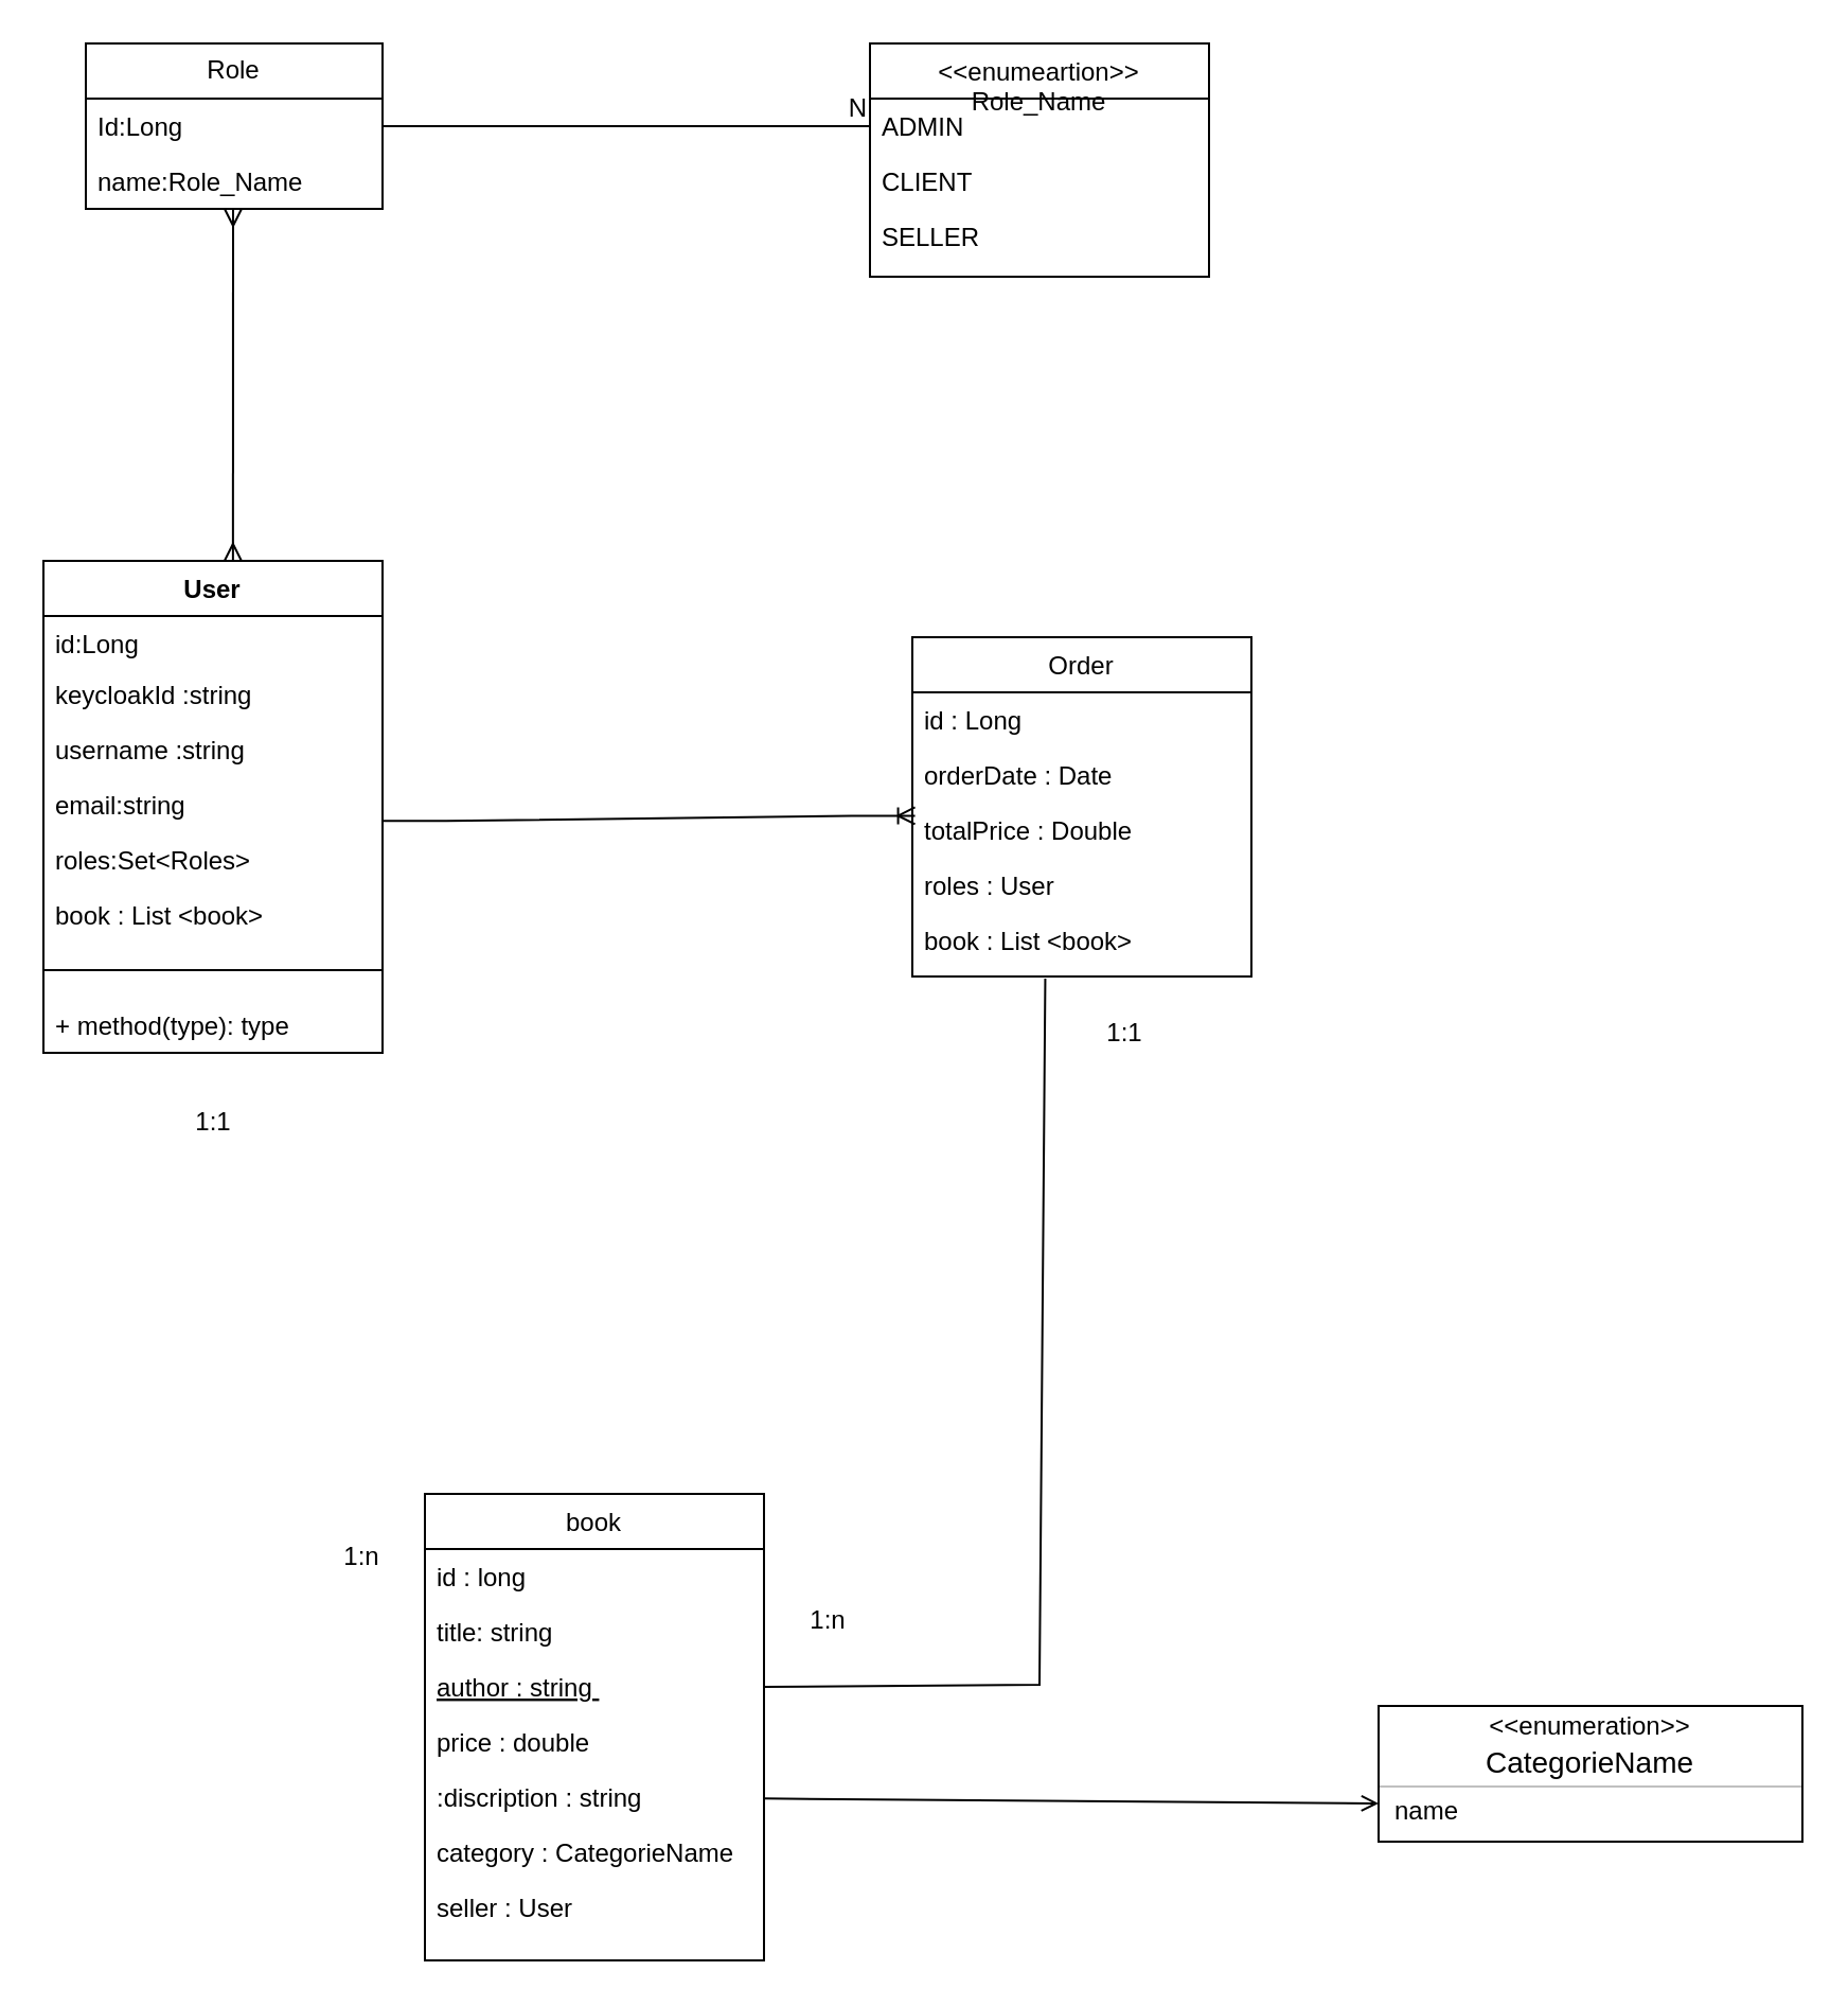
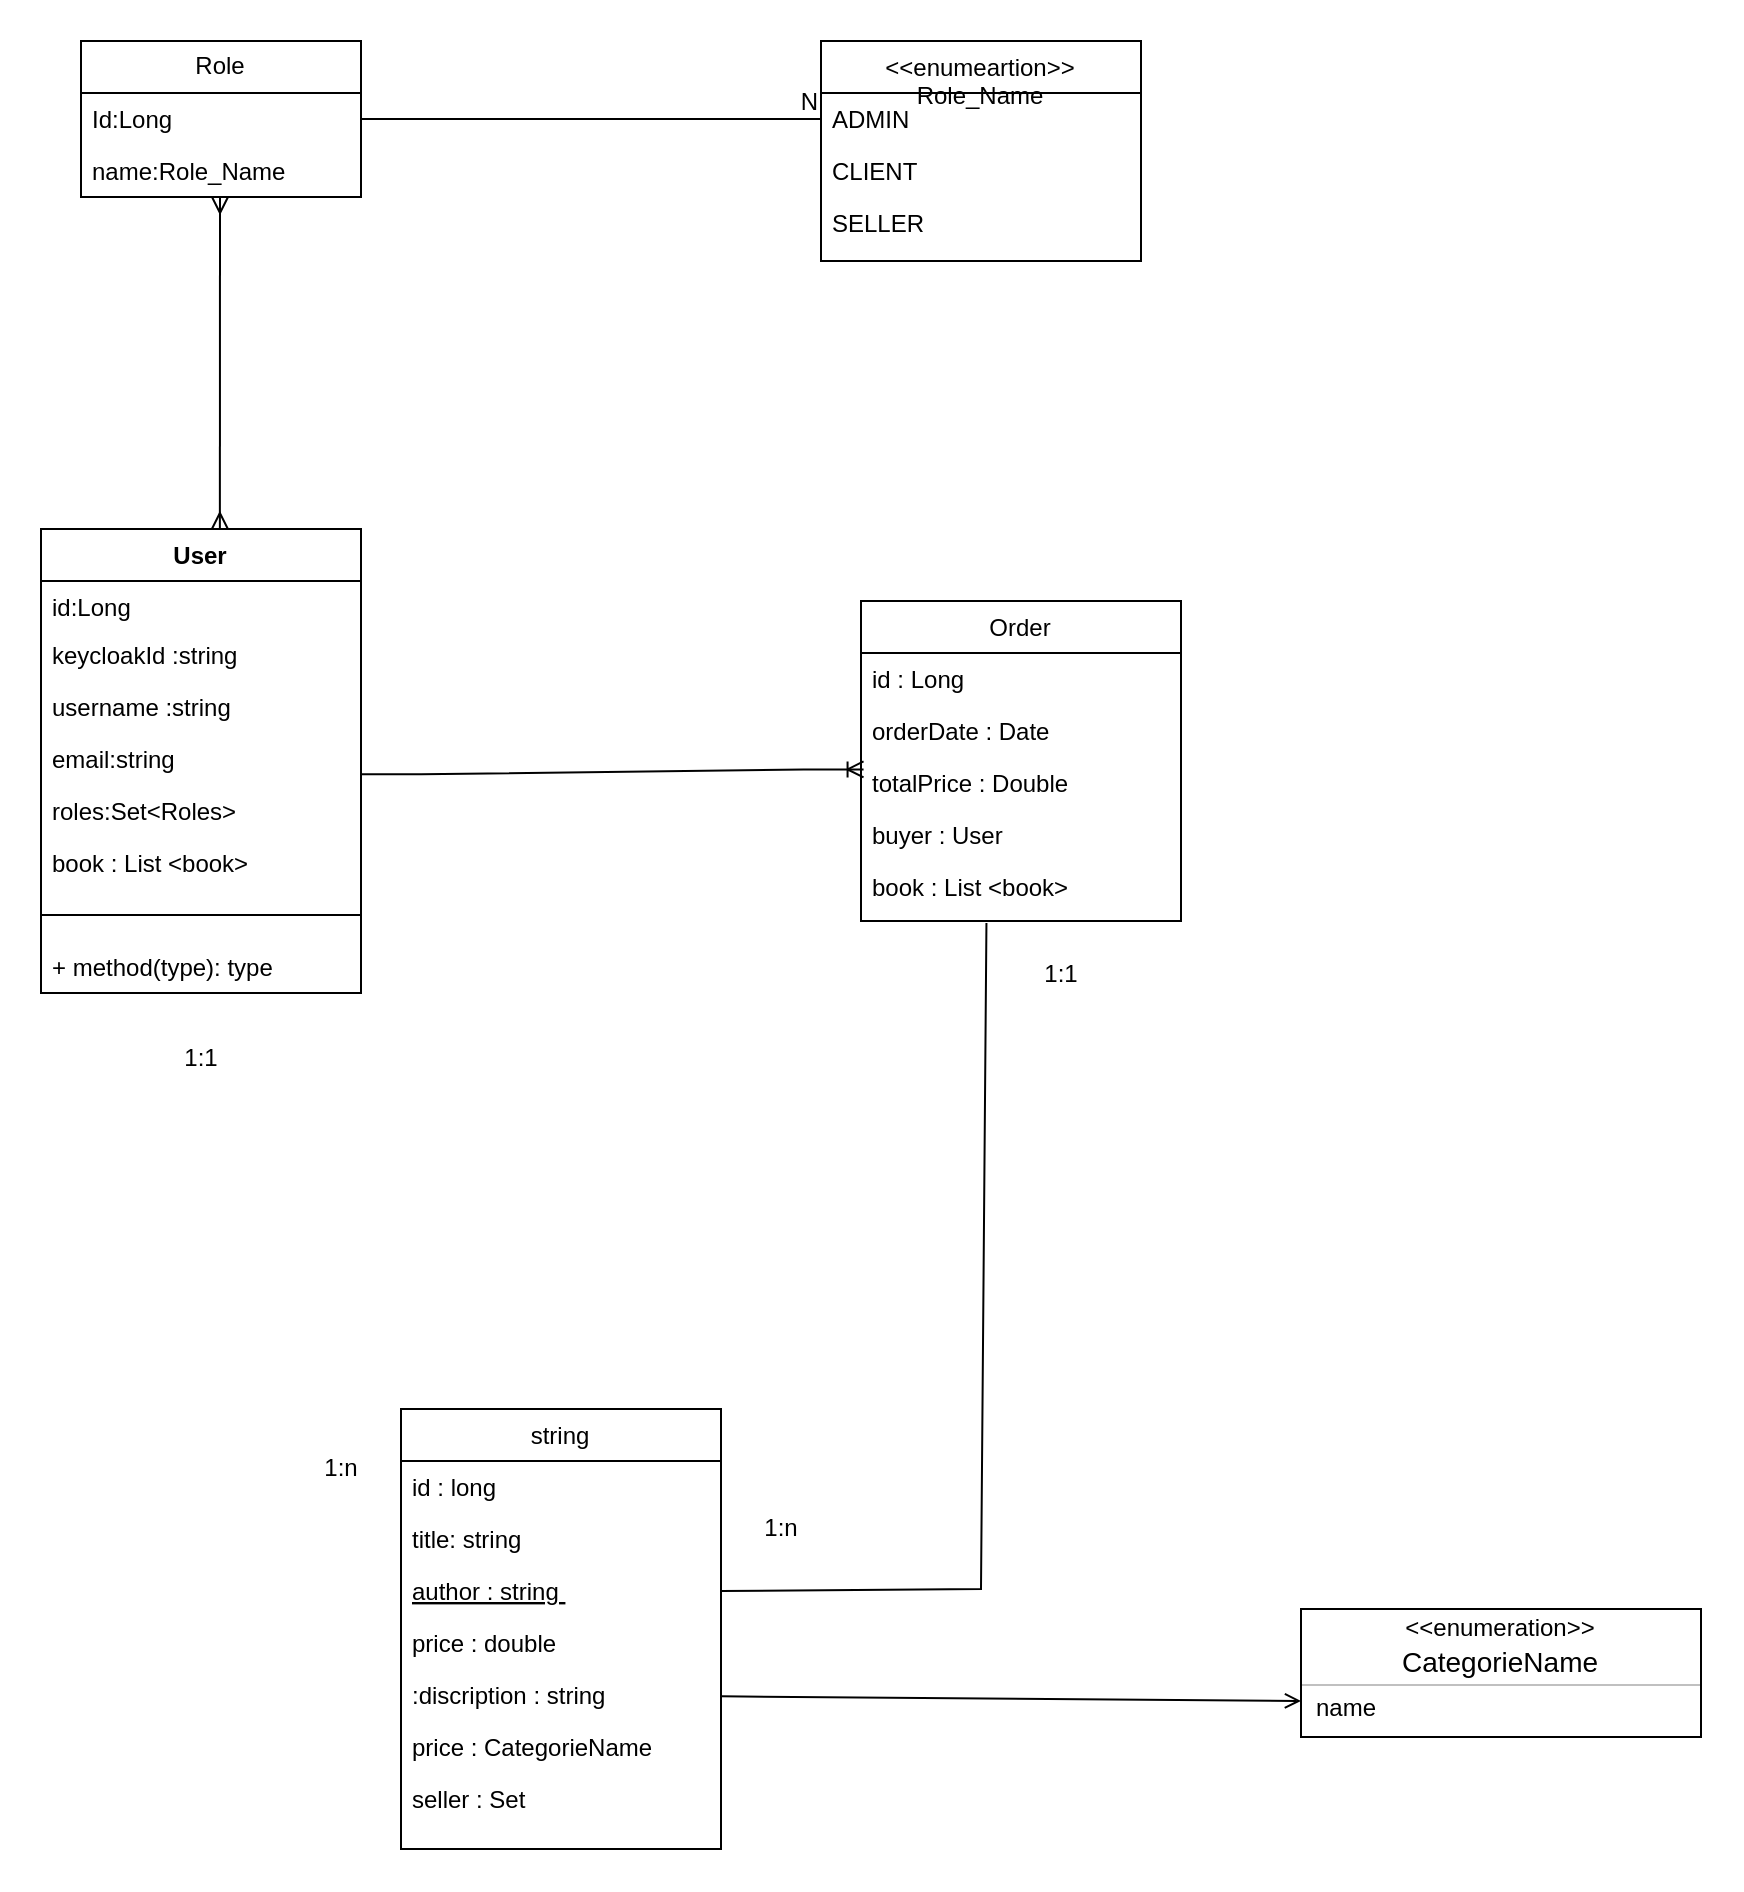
- <mxCell id="14" value="roles : User " style="text;align=left;verticalAlign=top;spacingLeft=4;spacingRight=4;overflow=hidden;rotatable=0;points=[[0,0.5],[1,0.5]];portConstraint=eastwest;rounded=0;shadow=0;html=0;" parent="10" vertex="1"><mxGeometry y="104" width="160" height="26" as="geometry" /></mxCell>
+ <mxCell id="14" value="buyer : User " style="text;align=left;verticalAlign=top;spacingLeft=4;spacingRight=4;overflow=hidden;rotatable=0;points=[[0,0.5],[1,0.5]];portConstraint=eastwest;rounded=0;shadow=0;html=0;" parent="10" vertex="1"><mxGeometry y="104" width="160" height="26" as="geometry" /></mxCell>
- <mxCell id="2" value="book" style="swimlane;fontStyle=0;align=center;verticalAlign=top;childLayout=stackLayout;horizontal=1;startSize=26;horizontalStack=0;resizeParent=1;resizeLast=0;collapsible=1;marginBottom=0;rounded=0;shadow=0;strokeWidth=1;" parent="1" vertex="1"><mxGeometry x="200" y="704" width="160" height="220" as="geometry"><mxRectangle x="120" y="360" width="160" height="26" as="alternateBounds" /></mxGeometry></mxCell>
+ <mxCell id="2" value="string" style="swimlane;fontStyle=0;align=center;verticalAlign=top;childLayout=stackLayout;horizontal=1;startSize=26;horizontalStack=0;resizeParent=1;resizeLast=0;collapsible=1;marginBottom=0;rounded=0;shadow=0;strokeWidth=1;" parent="1" vertex="1"><mxGeometry x="200" y="704" width="160" height="220" as="geometry"><mxRectangle x="120" y="360" width="160" height="26" as="alternateBounds" /></mxGeometry></mxCell>
- <mxCell id="8" value="category : CategorieName" style="text;align=left;verticalAlign=top;spacingLeft=4;spacingRight=4;overflow=hidden;rotatable=0;points=[[0,0.5],[1,0.5]];portConstraint=eastwest;" parent="2" vertex="1"><mxGeometry y="156" width="160" height="26" as="geometry" /></mxCell>
+ <mxCell id="8" value="price : CategorieName" style="text;align=left;verticalAlign=top;spacingLeft=4;spacingRight=4;overflow=hidden;rotatable=0;points=[[0,0.5],[1,0.5]];portConstraint=eastwest;" parent="2" vertex="1"><mxGeometry y="156" width="160" height="26" as="geometry" /></mxCell>
- <mxCell id="9" value="seller : User" style="text;align=left;verticalAlign=top;spacingLeft=4;spacingRight=4;overflow=hidden;rotatable=0;points=[[0,0.5],[1,0.5]];portConstraint=eastwest;" parent="2" vertex="1"><mxGeometry y="182" width="160" height="26" as="geometry" /></mxCell>
+ <mxCell id="9" value="seller : Set" style="text;align=left;verticalAlign=top;spacingLeft=4;spacingRight=4;overflow=hidden;rotatable=0;points=[[0,0.5],[1,0.5]];portConstraint=eastwest;" parent="2" vertex="1"><mxGeometry y="182" width="160" height="26" as="geometry" /></mxCell>
